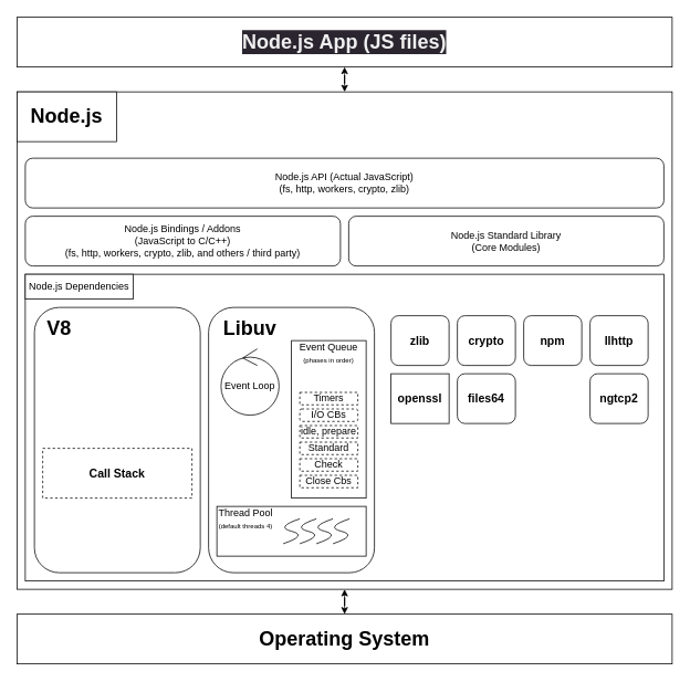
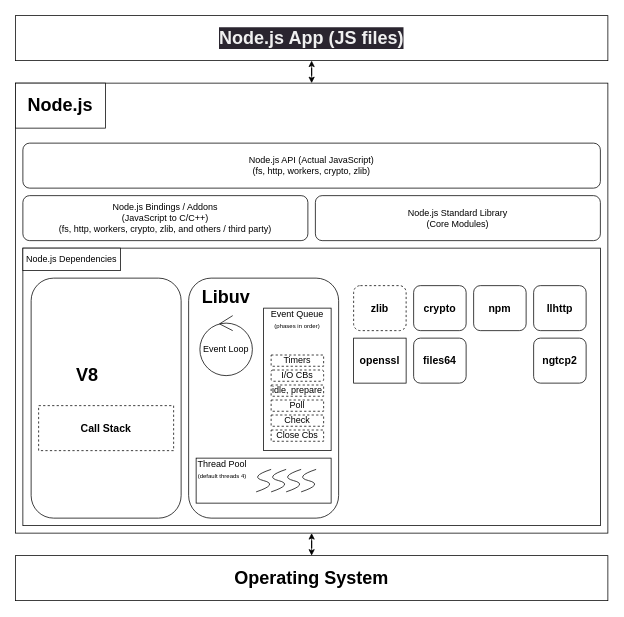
- <mxCell id="15" value="&lt;h1&gt;V8&lt;/h1&gt;" style="text;html=1;strokeColor=none;fillColor=none;align=center;verticalAlign=middle;whiteSpace=wrap;rounded=0;movable=0;resizable=0;rotatable=0;deletable=0;editable=0;locked=1;connectable=0;" vertex="1" parent="1"><mxGeometry x="41" y="380" width="60" height="30" as="geometry" /></mxCell>
+ <mxCell id="15" value="&lt;h1&gt;V8&lt;/h1&gt;" style="text;html=1;strokeColor=none;fillColor=none;align=center;verticalAlign=middle;whiteSpace=wrap;rounded=0;movable=0;resizable=0;rotatable=0;deletable=0;editable=0;locked=1;connectable=0;" vertex="1" parent="1"><mxGeometry x="86" y="485" width="60" height="30" as="geometry" /></mxCell>
- <mxCell id="35" value="&lt;h3&gt;zlib&lt;/h3&gt;" style="rounded=1;whiteSpace=wrap;html=1;movable=0;resizable=0;rotatable=0;deletable=0;editable=0;locked=1;connectable=0;" vertex="1" parent="1"><mxGeometry x="471" y="380" width="70" height="60" as="geometry" /></mxCell>
+ <mxCell id="35" value="&lt;h3&gt;zlib&lt;/h3&gt;" style="rounded=1;whiteSpace=wrap;html=1;movable=0;resizable=0;rotatable=0;deletable=0;editable=0;locked=1;connectable=0;dashed=1;" vertex="1" parent="1"><mxGeometry x="471" y="380" width="70" height="60" as="geometry" /></mxCell>
- <mxCell id="32" value="Standard" style="rounded=0;whiteSpace=wrap;html=1;dashed=1;movable=0;resizable=0;rotatable=0;deletable=0;editable=0;locked=1;connectable=0;" vertex="1" parent="1"><mxGeometry x="361" y="532.5" width="70" height="15" as="geometry" /></mxCell>
+ <mxCell id="32" value="Poll" style="rounded=0;whiteSpace=wrap;html=1;dashed=1;movable=0;resizable=0;rotatable=0;deletable=0;editable=0;locked=1;connectable=0;" vertex="1" parent="1"><mxGeometry x="361" y="532.5" width="70" height="15" as="geometry" /></mxCell>
